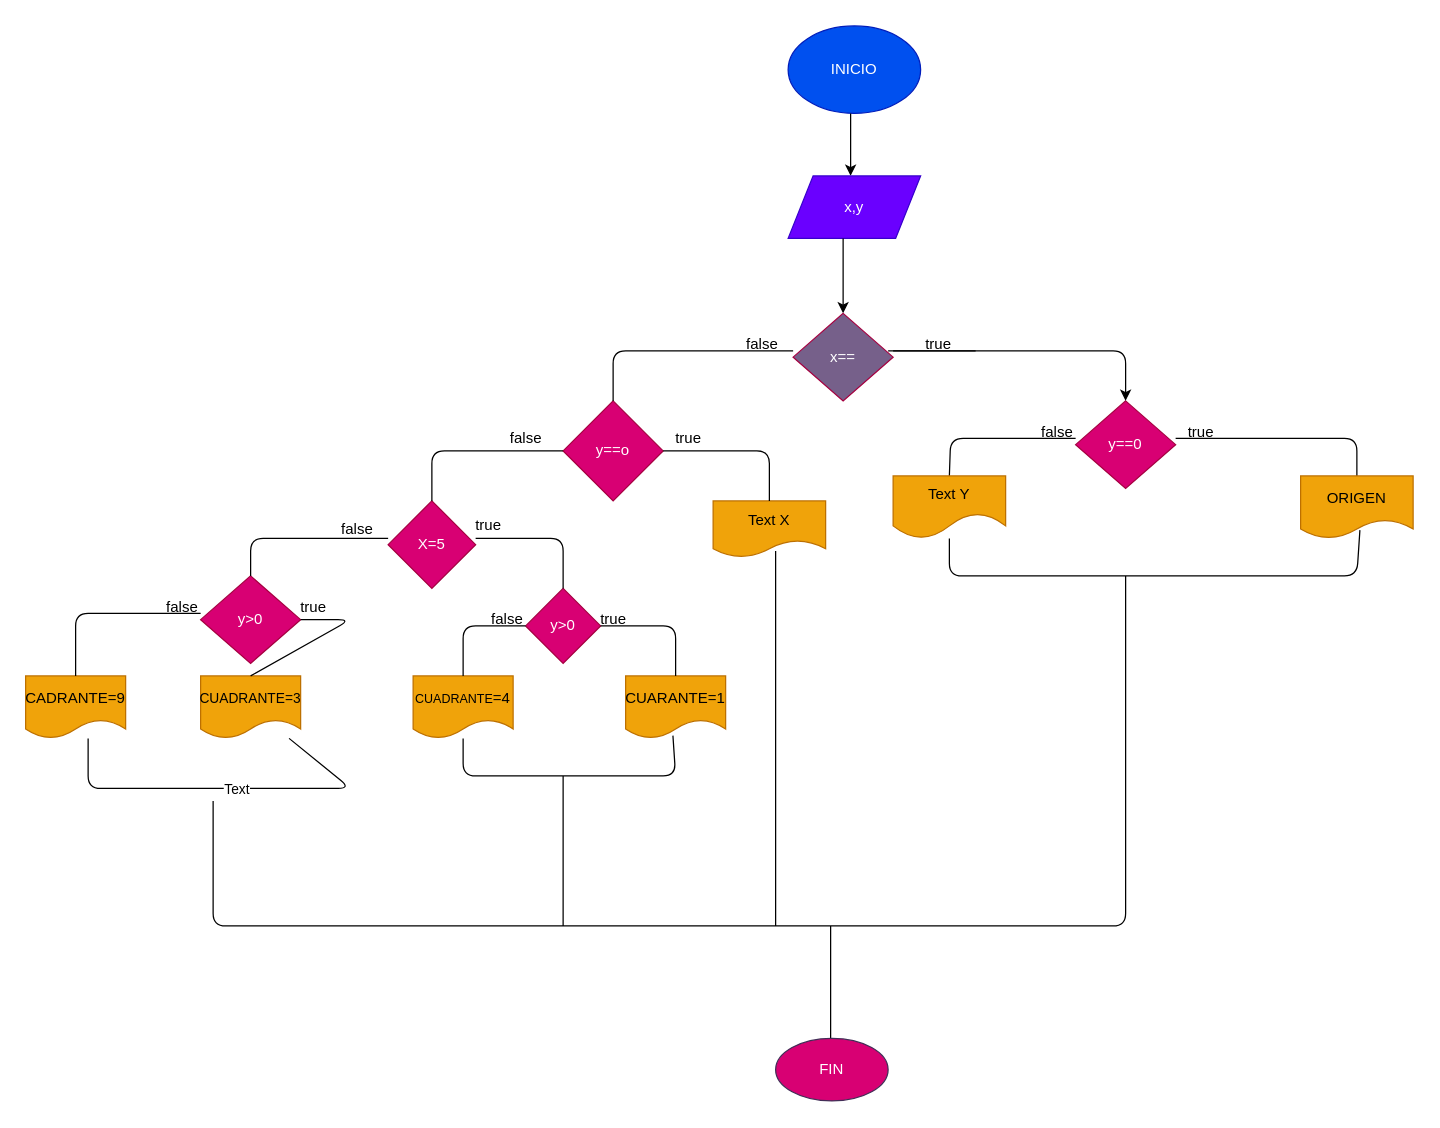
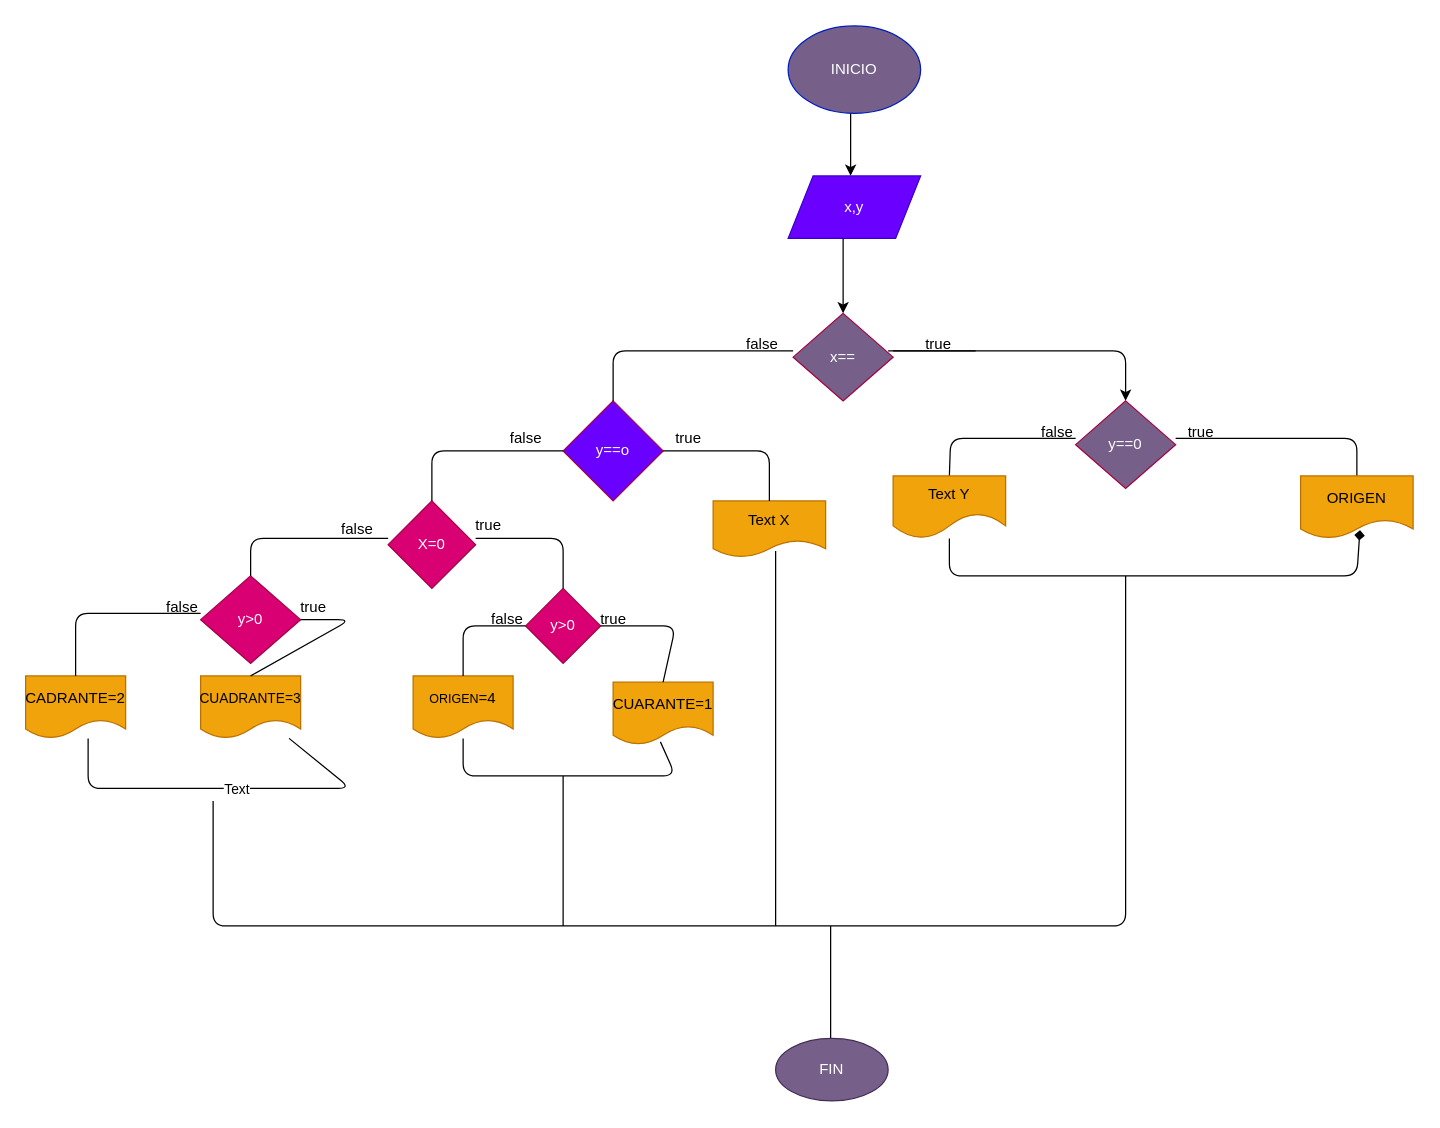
- <mxCell id="2" value="INICIO" style="ellipse;whiteSpace=wrap;html=1;fillColor=#0050ef;fontColor=#ffffff;strokeColor=#001DBC;" parent="1" vertex="1"><mxGeometry x="630" y="20" width="106" height="70" as="geometry" /></mxCell>
+ <mxCell id="2" value="INICIO" style="ellipse;whiteSpace=wrap;html=1;fillColor=#76608a;fontColor=#ffffff;strokeColor=#001DBC;" parent="1" vertex="1"><mxGeometry x="630" y="20" width="106" height="70" as="geometry" /></mxCell>
- <mxCell id="8" value="y==0" style="rhombus;whiteSpace=wrap;html=1;fillColor=#d80073;fontColor=#ffffff;strokeColor=#A50040;" parent="1" vertex="1"><mxGeometry x="860" y="320" width="80" height="70" as="geometry" /></mxCell>
+ <mxCell id="8" value="y==0" style="rhombus;whiteSpace=wrap;html=1;fillColor=#76608a;fontColor=#ffffff;strokeColor=#A50040;" parent="1" vertex="1"><mxGeometry x="860" y="320" width="80" height="70" as="geometry" /></mxCell>
- <mxCell id="7" value="y==o" style="rhombus;whiteSpace=wrap;html=1;fillColor=#d80073;fontColor=#ffffff;strokeColor=#A50040;" parent="1" vertex="1"><mxGeometry x="450" y="320" width="80" height="80" as="geometry" /></mxCell>
+ <mxCell id="7" value="y==o" style="rhombus;whiteSpace=wrap;html=1;fillColor=#6a00ff;fontColor=#ffffff;strokeColor=#A50040;" parent="1" vertex="1"><mxGeometry x="450" y="320" width="80" height="80" as="geometry" /></mxCell>
- <mxCell id="31" value="" style="endArrow=none;html=1;entryX=0.527;entryY=0.868;entryDx=0;entryDy=0;entryPerimeter=0;" parent="1" source="14" target="12" edge="1"><mxGeometry width="50" height="50" relative="1" as="geometry"><mxPoint x="1050" y="470" as="sourcePoint" /><mxPoint x="1100" y="420" as="targetPoint" /><Array as="points"><mxPoint x="759" y="460" /><mxPoint x="1085" y="460" /></Array></mxGeometry></mxCell>
+ <mxCell id="31" value="" style="endArrow=diamond;html=1;entryX=0.527;entryY=0.868;entryDx=0;entryDy=0;entryPerimeter=0;" parent="1" source="14" target="12" edge="1"><mxGeometry width="50" height="50" relative="1" as="geometry"><mxPoint x="1050" y="470" as="sourcePoint" /><mxPoint x="1100" y="420" as="targetPoint" /><Array as="points"><mxPoint x="759" y="460" /><mxPoint x="1085" y="460" /></Array></mxGeometry></mxCell>
- <mxCell id="15" value="X=5" style="rhombus;whiteSpace=wrap;html=1;fillColor=#d80073;fontColor=#ffffff;strokeColor=#A50040;" parent="1" vertex="1"><mxGeometry x="310" y="400" width="70" height="70" as="geometry" /></mxCell>
+ <mxCell id="15" value="X=0" style="rhombus;whiteSpace=wrap;html=1;fillColor=#d80073;fontColor=#ffffff;strokeColor=#A50040;" parent="1" vertex="1"><mxGeometry x="310" y="400" width="70" height="70" as="geometry" /></mxCell>
- <mxCell id="19" value="CADRANTE=9" style="shape=document;whiteSpace=wrap;html=1;boundedLbl=1;fillColor=#f0a30a;fontColor=#000000;strokeColor=#BD7000;" parent="1" vertex="1"><mxGeometry x="20" y="540" width="80" height="50" as="geometry" /></mxCell>
+ <mxCell id="19" value="CADRANTE=2" style="shape=document;whiteSpace=wrap;html=1;boundedLbl=1;fillColor=#f0a30a;fontColor=#000000;strokeColor=#BD7000;" parent="1" vertex="1"><mxGeometry x="20" y="540" width="80" height="50" as="geometry" /></mxCell>
- <mxCell id="26" value="&lt;font style=&quot;font-size: 10px;&quot;&gt;CUADRANTE&lt;/font&gt;=4" style="shape=document;whiteSpace=wrap;html=1;boundedLbl=1;fillColor=#f0a30a;fontColor=#000000;strokeColor=#BD7000;" parent="1" vertex="1"><mxGeometry x="330" y="540" width="80" height="50" as="geometry" /></mxCell>
+ <mxCell id="26" value="&lt;font style=&quot;font-size: 10px;&quot;&gt;ORIGEN&lt;/font&gt;=4" style="shape=document;whiteSpace=wrap;html=1;boundedLbl=1;fillColor=#f0a30a;fontColor=#000000;strokeColor=#BD7000;" parent="1" vertex="1"><mxGeometry x="330" y="540" width="80" height="50" as="geometry" /></mxCell>
- <mxCell id="27" value="CUARANTE=1" style="shape=document;whiteSpace=wrap;html=1;boundedLbl=1;fillColor=#f0a30a;fontColor=#000000;strokeColor=#BD7000;" parent="1" vertex="1"><mxGeometry x="500" y="540" width="80" height="50" as="geometry" /></mxCell>
+ <mxCell id="27" value="CUARANTE=1" style="shape=document;whiteSpace=wrap;html=1;boundedLbl=1;fillColor=#f0a30a;fontColor=#000000;strokeColor=#BD7000;" parent="1" vertex="1"><mxGeometry x="490" y="545" width="80" height="50" as="geometry" /></mxCell>
- <mxCell id="38" value="FIN" style="ellipse;whiteSpace=wrap;html=1;fillColor=#d80073;fontColor=#ffffff;strokeColor=#432D57;" parent="1" vertex="1"><mxGeometry x="620" y="830" width="90" height="50" as="geometry" /></mxCell>
+ <mxCell id="38" value="FIN" style="ellipse;whiteSpace=wrap;html=1;fillColor=#76608a;fontColor=#ffffff;strokeColor=#432D57;" parent="1" vertex="1"><mxGeometry x="620" y="830" width="90" height="50" as="geometry" /></mxCell>
